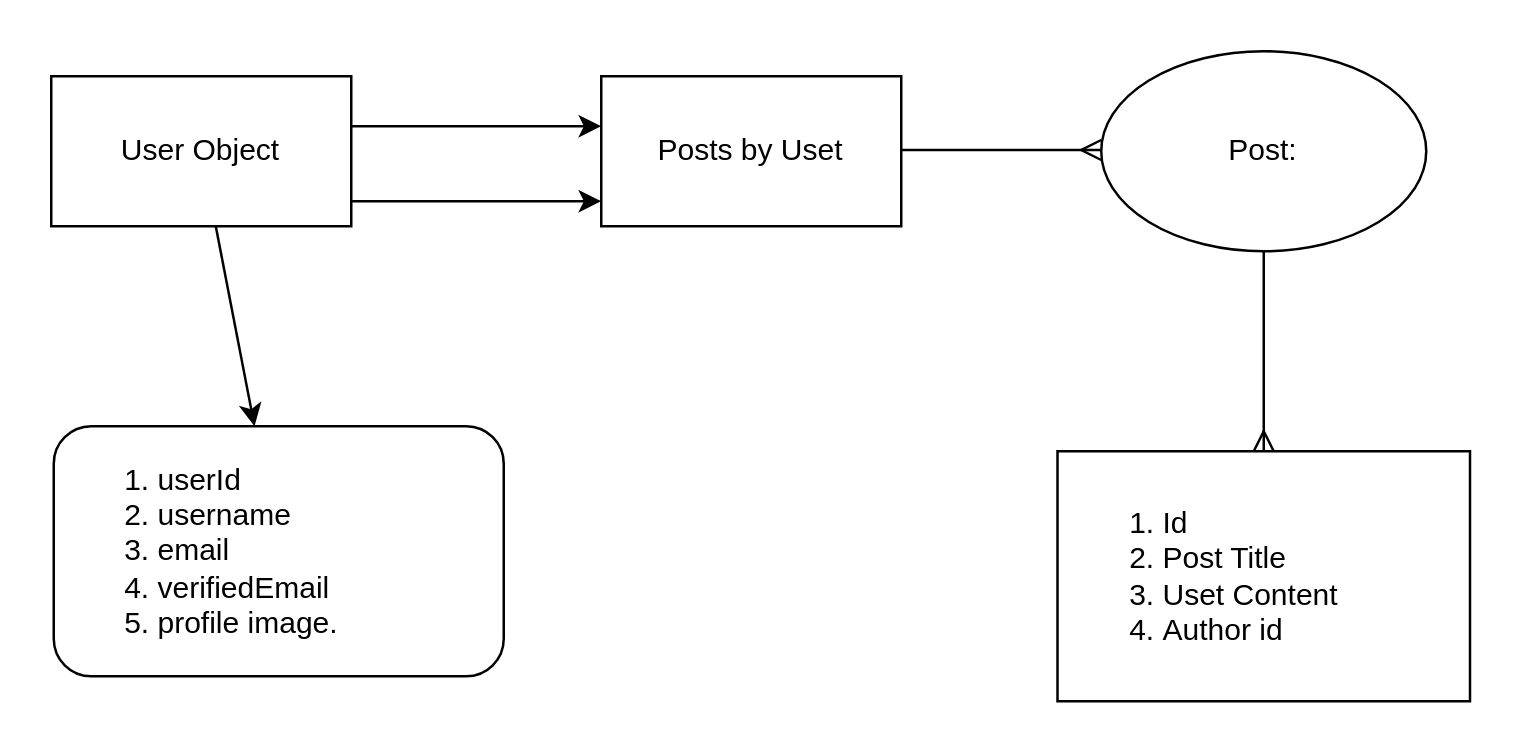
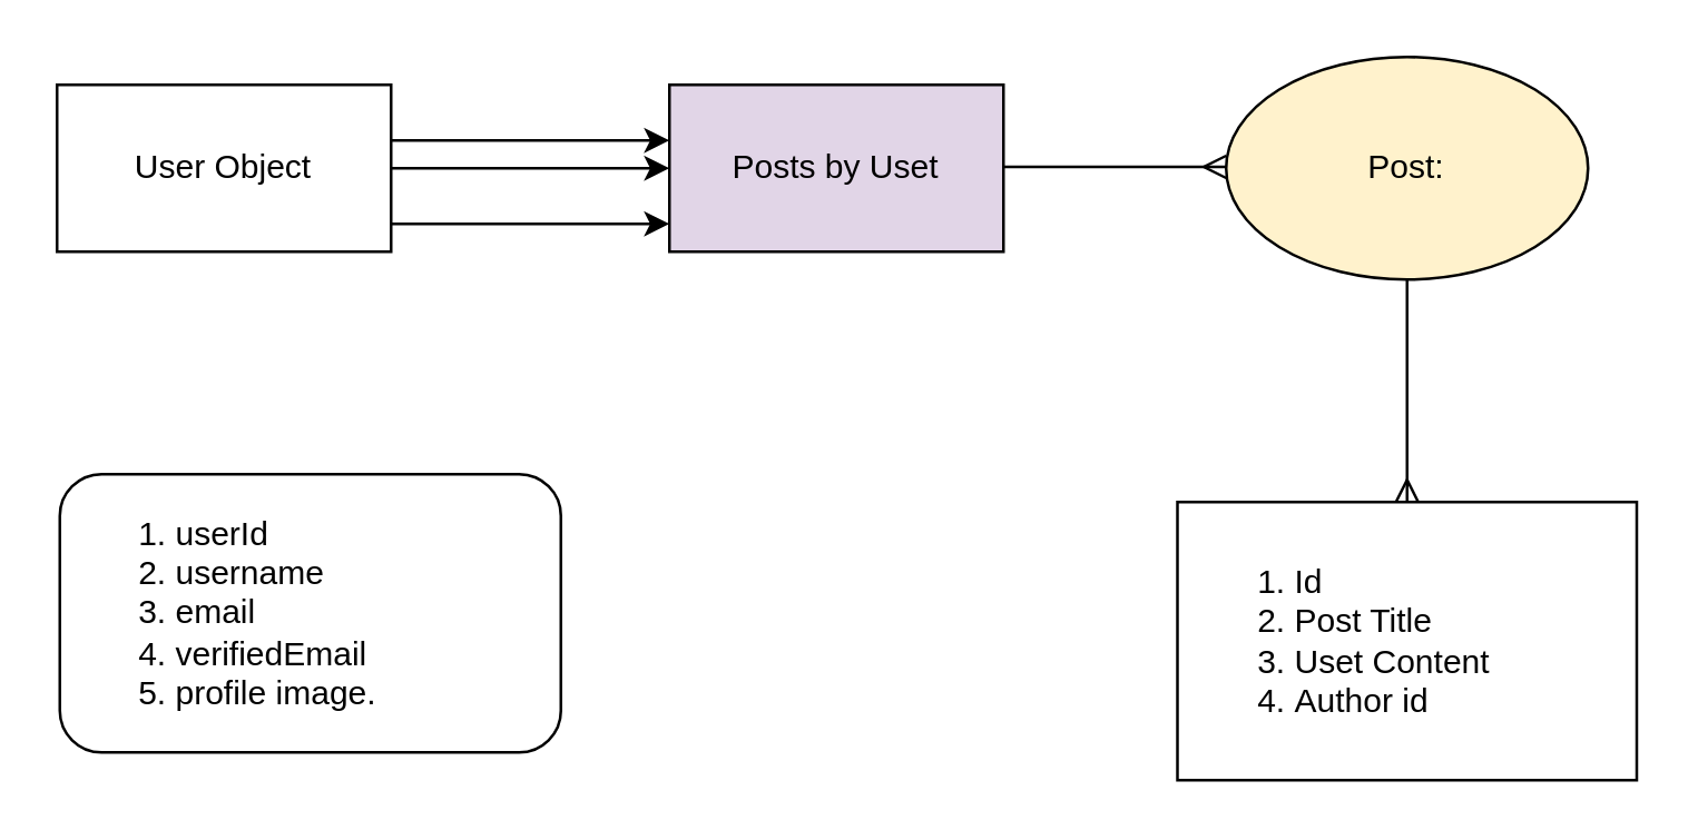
- <mxCell id="5" value="Posts by Uset" style="whiteSpace=wrap;html=1;" parent="1" vertex="1"><mxGeometry x="240" y="30" width="120" height="60" as="geometry" /></mxCell>
+ <mxCell id="5" value="Posts by Uset" style="whiteSpace=wrap;html=1;fillColor=#e1d5e7;" parent="1" vertex="1"><mxGeometry x="240" y="30" width="120" height="60" as="geometry" /></mxCell>
- <mxCell id="9" value="Post:&lt;br&gt;" style="ellipse;whiteSpace=wrap;html=1;" parent="1" vertex="1"><mxGeometry x="440" y="20" width="130" height="80" as="geometry" /></mxCell>
+ <mxCell id="9" value="Post:&lt;br&gt;" style="ellipse;whiteSpace=wrap;html=1;fillColor=#fff2cc;" parent="1" vertex="1"><mxGeometry x="440" y="20" width="130" height="80" as="geometry" /></mxCell>
- <mxCell id="2" value="" style="edgeStyle=none;html=1;" parent="1" source="3" target="11" edge="1"><mxGeometry relative="1" as="geometry" /></mxCell>
+ <mxCell id="2" value="" style="edgeStyle=none;html=1;" parent="1" source="3" target="5" edge="1"><mxGeometry relative="1" as="geometry" /></mxCell>
